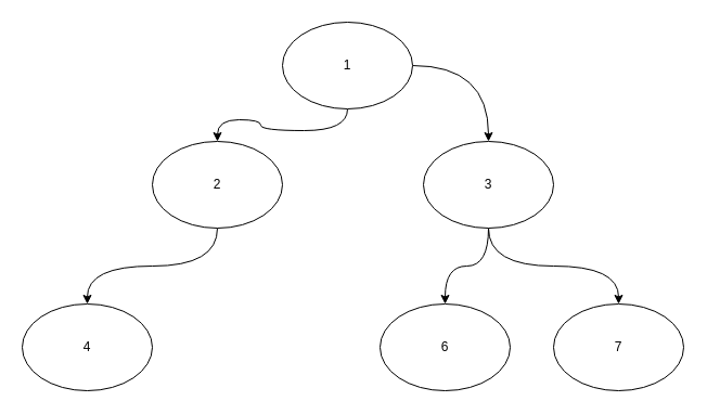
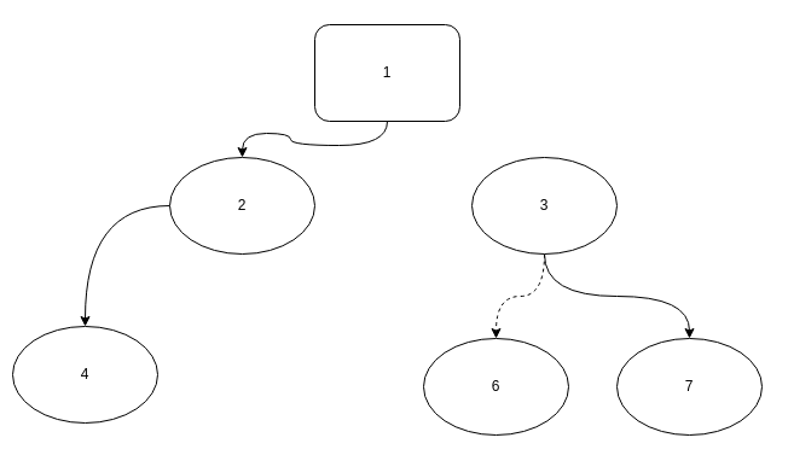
- <mxCell id="4" value="1" style="ellipse;whiteSpace=wrap;html=1;" vertex="1" parent="1"><mxGeometry x="260" y="20" width="120" height="80" as="geometry" /></mxCell>
+ <mxCell id="4" value="1" style="whiteSpace=wrap;html=1;rounded=1;" vertex="1" parent="1"><mxGeometry x="260" y="20" width="120" height="80" as="geometry" /></mxCell>
- <mxCell id="3" style="edgeStyle=orthogonalEdgeStyle;rounded=0;orthogonalLoop=1;jettySize=auto;html=1;curved=1;" edge="1" parent="1" source="4" target="7"><mxGeometry relative="1" as="geometry" /></mxCell>
- <mxCell id="6" style="edgeStyle=orthogonalEdgeStyle;rounded=0;orthogonalLoop=1;jettySize=auto;html=1;curved=1;" edge="1" parent="1" source="7" target="11"><mxGeometry relative="1" as="geometry" /></mxCell>
+ <mxCell id="6" style="edgeStyle=orthogonalEdgeStyle;rounded=0;orthogonalLoop=1;jettySize=auto;html=1;curved=1;dashed=1;" edge="1" parent="1" source="7" target="11"><mxGeometry relative="1" as="geometry" /></mxCell>
- <mxCell id="10" value="4" style="ellipse;whiteSpace=wrap;html=1;" vertex="1" parent="1"><mxGeometry x="20" y="280" width="120" height="80" as="geometry" /></mxCell>
+ <mxCell id="10" value="4" style="ellipse;whiteSpace=wrap;html=1;" vertex="1" parent="1"><mxGeometry x="10" y="270" width="120" height="80" as="geometry" /></mxCell>
